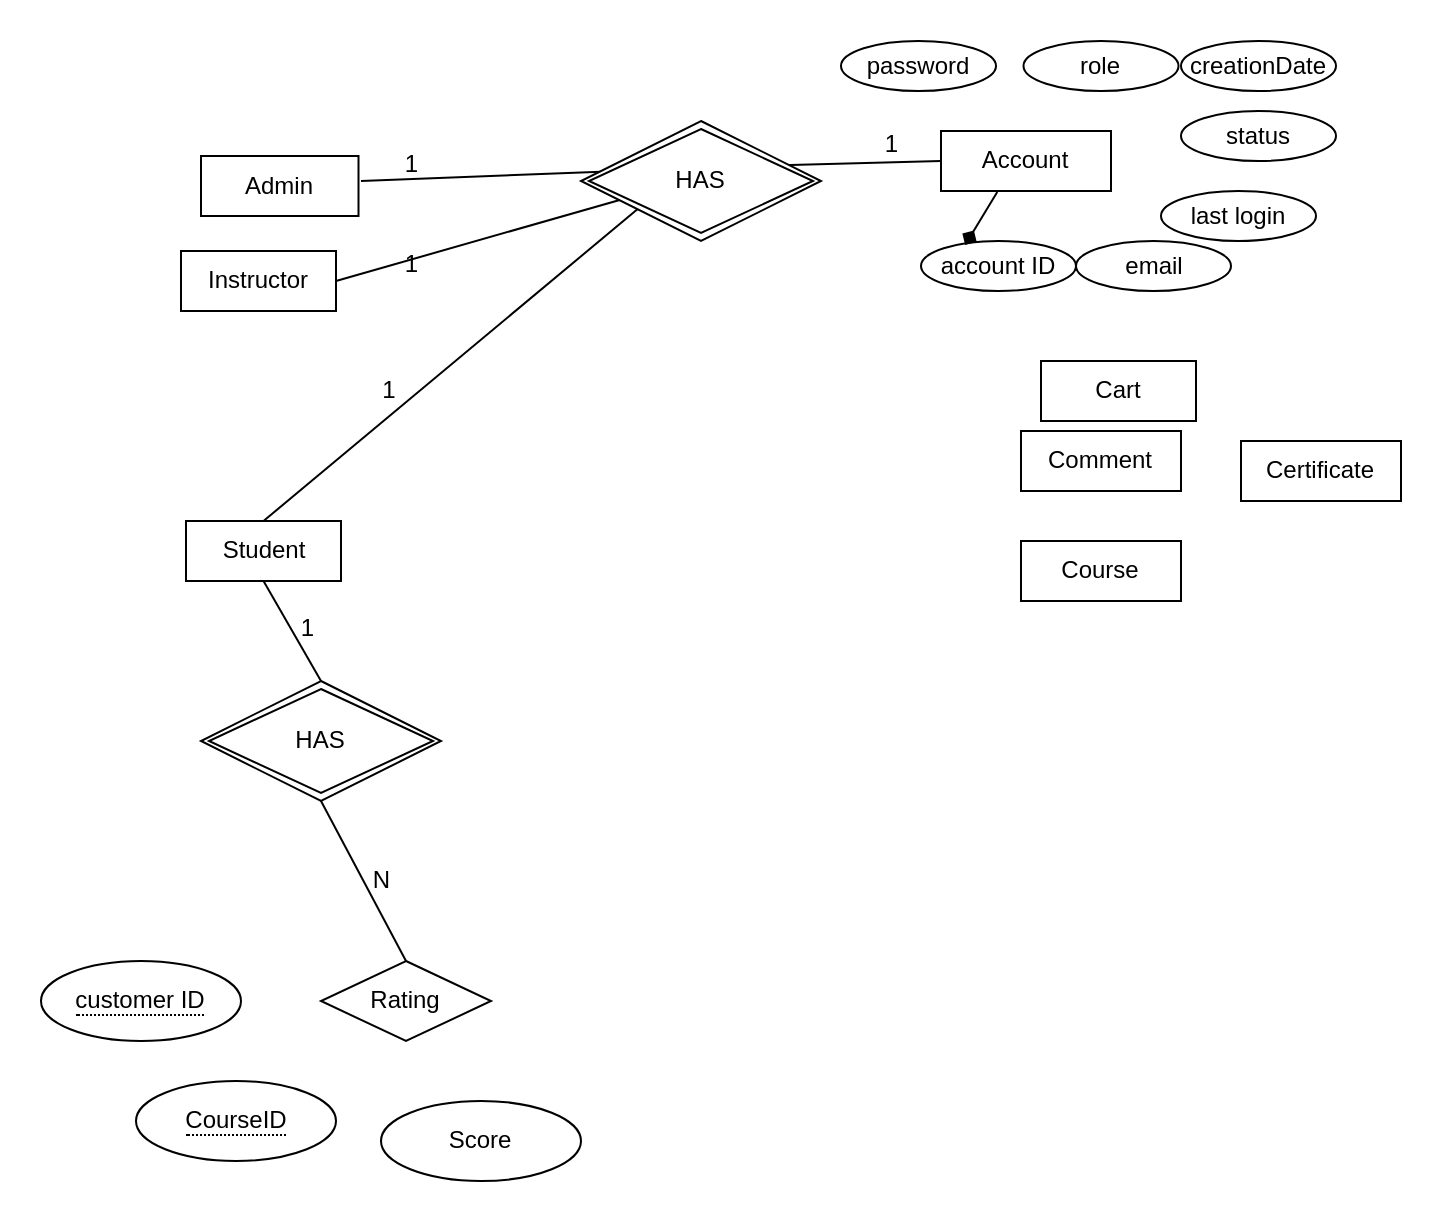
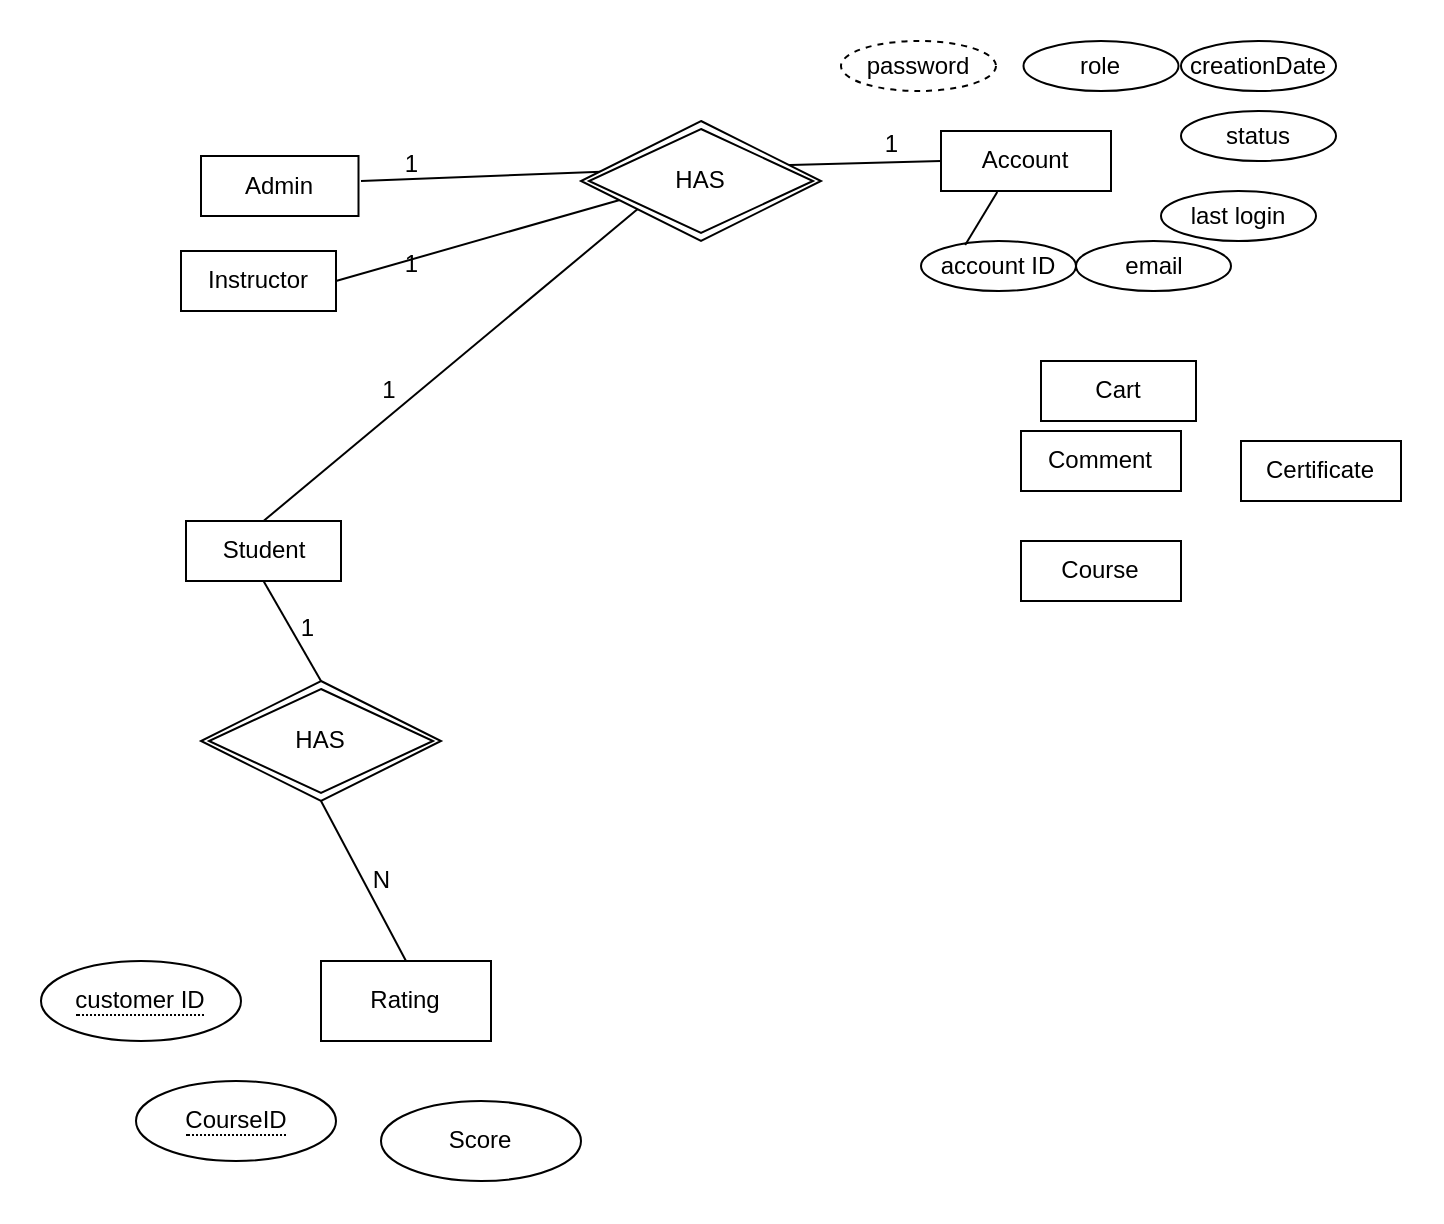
- <mxCell id="21" value="password" style="ellipse;whiteSpace=wrap;html=1;align=center;" vertex="1" parent="1"><mxGeometry x="420" y="20" width="77.5" height="25" as="geometry" /></mxCell>
+ <mxCell id="21" value="password" style="ellipse;whiteSpace=wrap;html=1;align=center;dashed=1;" vertex="1" parent="1"><mxGeometry x="420" y="20" width="77.5" height="25" as="geometry" /></mxCell>
- <mxCell id="26" value="" style="endArrow=diamond;html=1;rounded=0;exitX=0.331;exitY=1.018;exitDx=0;exitDy=0;exitPerimeter=0;entryX=0.285;entryY=0.079;entryDx=0;entryDy=0;entryPerimeter=0;" edge="1" parent="1" source="7" target="25"><mxGeometry relative="1" as="geometry"><mxPoint x="410" y="90" as="sourcePoint" /><mxPoint x="570" y="90" as="targetPoint" /></mxGeometry></mxCell>
+ <mxCell id="26" value="" style="endArrow=none;html=1;rounded=0;exitX=0.331;exitY=1.018;exitDx=0;exitDy=0;exitPerimeter=0;entryX=0.285;entryY=0.079;entryDx=0;entryDy=0;entryPerimeter=0;" edge="1" parent="1" source="7" target="25"><mxGeometry relative="1" as="geometry"><mxPoint x="410" y="90" as="sourcePoint" /><mxPoint x="570" y="90" as="targetPoint" /></mxGeometry></mxCell>
- <mxCell id="5" value="Rating" style="rhombus;whiteSpace=wrap;html=1;" vertex="1" parent="1"><mxGeometry x="160" y="480" width="85" height="40" as="geometry" /></mxCell>
+ <mxCell id="5" value="Rating" style="rounded=0;whiteSpace=wrap;html=1;" vertex="1" parent="1"><mxGeometry x="160" y="480" width="85" height="40" as="geometry" /></mxCell>
